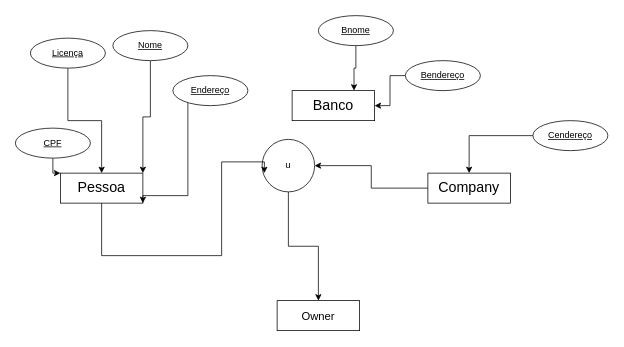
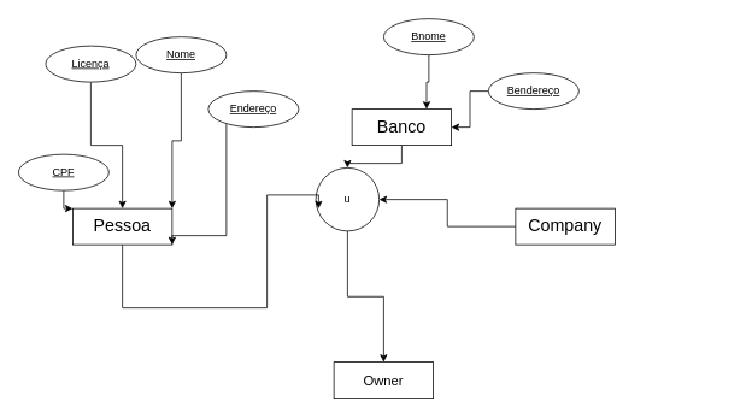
- <mxCell id="11" value="&lt;font style=&quot;vertical-align: inherit;&quot;&gt;&lt;font style=&quot;vertical-align: inherit;&quot;&gt;Licença&lt;/font&gt;&lt;/font&gt;" style="ellipse;whiteSpace=wrap;html=1;align=center;fontStyle=4;" vertex="1" parent="1"><mxGeometry x="40" y="50" width="100" height="40" as="geometry" /></mxCell>
+ <mxCell id="11" value="&lt;font style=&quot;vertical-align: inherit;&quot;&gt;&lt;font style=&quot;vertical-align: inherit;&quot;&gt;Licença&lt;/font&gt;&lt;/font&gt;" style="ellipse;whiteSpace=wrap;html=1;align=center;fontStyle=4;" vertex="1" parent="1"><mxGeometry x="50" y="50" width="100" height="40" as="geometry" /></mxCell>
+ <mxCell id="3" style="edgeStyle=orthogonalEdgeStyle;rounded=0;orthogonalLoop=1;jettySize=auto;html=1;entryX=0.5;entryY=0;entryDx=0;entryDy=0;" edge="1" parent="1" source="4" target="8"><mxGeometry relative="1" as="geometry" /></mxCell>
- <mxCell id="23" style="edgeStyle=orthogonalEdgeStyle;rounded=0;orthogonalLoop=1;jettySize=auto;html=1;" edge="1" parent="1" source="24" target="6"><mxGeometry relative="1" as="geometry" /></mxCell>
- <mxCell id="24" value="&lt;font style=&quot;vertical-align: inherit;&quot;&gt;&lt;font style=&quot;vertical-align: inherit;&quot;&gt;Cendereço&lt;/font&gt;&lt;/font&gt;" style="ellipse;whiteSpace=wrap;html=1;align=center;fontStyle=4;" vertex="1" parent="1"><mxGeometry x="710" y="160" width="100" height="40" as="geometry" /></mxCell>
